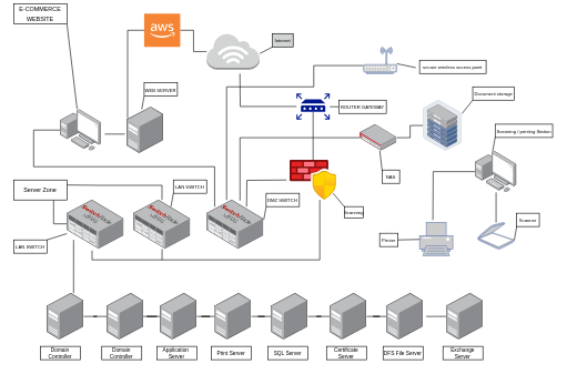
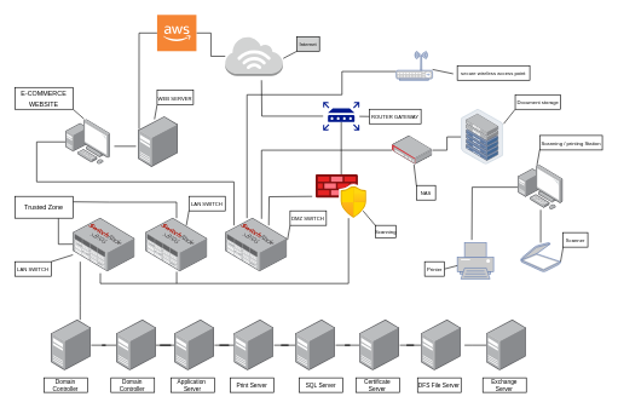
- <mxCell id="3" value="&lt;font style=&quot;font-size: 9px&quot;&gt;E-COMMERCE WEBSITE&lt;/font&gt;" style="rounded=0;whiteSpace=wrap;html=1;" vertex="1" parent="1"><mxGeometry x="20" y="5" width="80" height="30" as="geometry" /></mxCell>
+ <mxCell id="3" value="&lt;font style=&quot;font-size: 9px&quot;&gt;E-COMMERCE WEBSITE&lt;/font&gt;" style="rounded=0;whiteSpace=wrap;html=1;" vertex="1" parent="1"><mxGeometry x="20" y="120" width="80" height="30" as="geometry" /></mxCell>
- <mxCell id="20" value="&lt;font style=&quot;font-size: 9px&quot;&gt;Server Zone&lt;/font&gt;" style="rounded=0;whiteSpace=wrap;html=1;" vertex="1" parent="1"><mxGeometry x="20" y="270" width="80" height="30" as="geometry" /></mxCell>
+ <mxCell id="20" value="&lt;font style=&quot;font-size: 9px&quot;&gt;Trusted Zone&lt;/font&gt;" style="rounded=0;whiteSpace=wrap;html=1;" vertex="1" parent="1"><mxGeometry x="20" y="270" width="80" height="30" as="geometry" /></mxCell>
- <mxCell id="77" value="&lt;font style=&quot;font-size: 7px&quot;&gt;Printer&lt;/font&gt;" style="rounded=0;whiteSpace=wrap;html=1;" vertex="1" parent="1"><mxGeometry x="570" y="350" width="27.61" height="19.96" as="geometry" /></mxCell>
+ <mxCell id="77" value="&lt;font style=&quot;font-size: 7px&quot;&gt;Printer&lt;/font&gt;" style="rounded=0;whiteSpace=wrap;html=1;" vertex="1" parent="1"><mxGeometry x="585" y="360" width="27.61" height="19.96" as="geometry" /></mxCell>
- <mxCell id="47" value="&lt;font style=&quot;font-size: 8px&quot;&gt;SQL Server&lt;br&gt;&lt;/font&gt;" style="rounded=0;whiteSpace=wrap;html=1;fontSize=7;" vertex="1" parent="1"><mxGeometry x="402.16" y="520" width="60.06" height="20" as="geometry" /></mxCell>
+ <mxCell id="47" value="&lt;font style=&quot;font-size: 8px&quot;&gt;SQL Server&lt;br&gt;&lt;/font&gt;" style="rounded=0;whiteSpace=wrap;html=1;fontSize=7;" vertex="1" parent="1"><mxGeometry x="412.16" y="520" width="60.06" height="20" as="geometry" /></mxCell>
